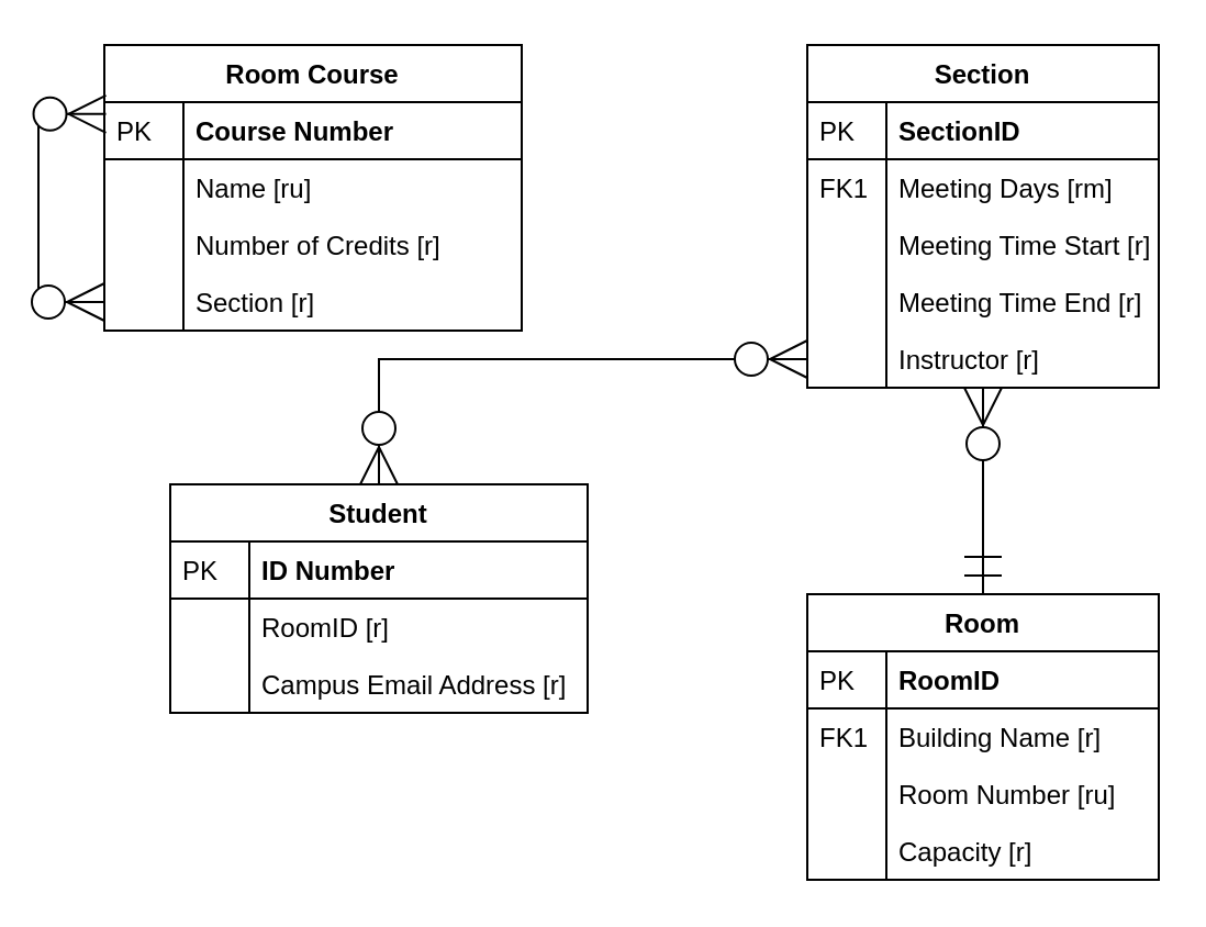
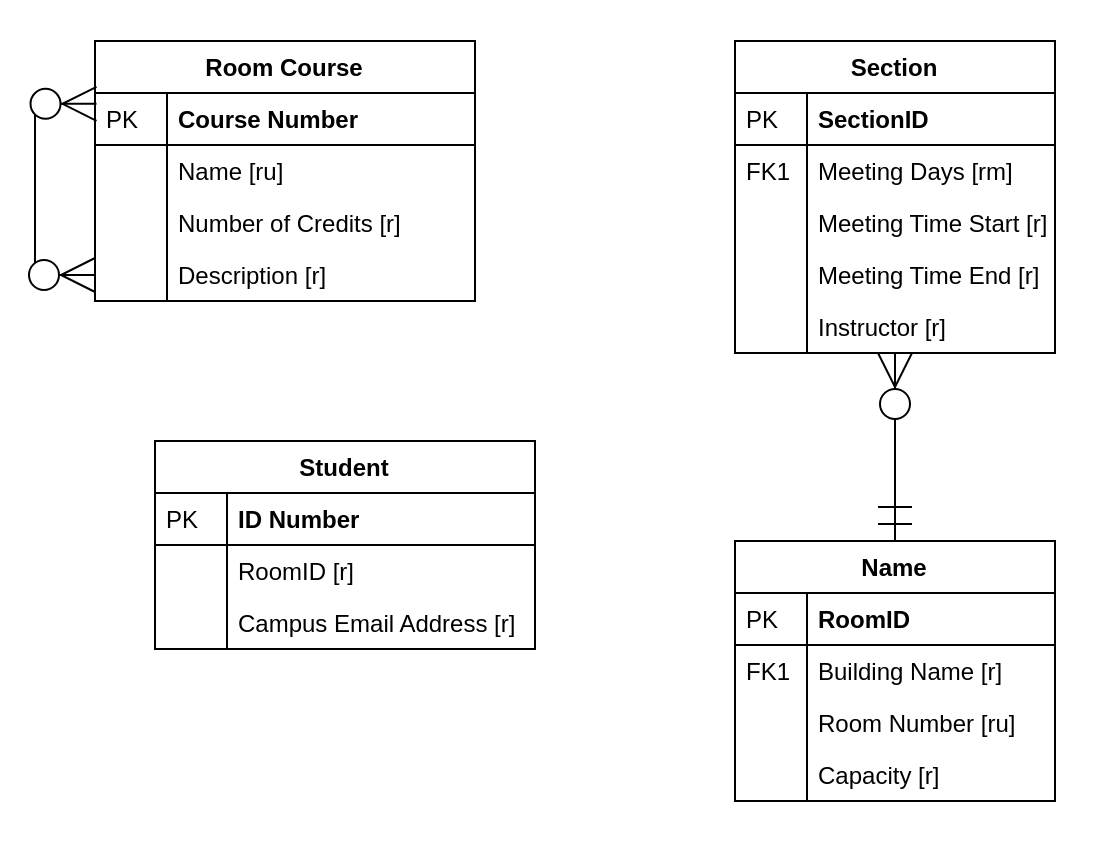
- <mxCell id="10" value="Section [r]" parent="2" style="shape=partialRectangle;top=0;left=0;right=0;bottom=0;align=left;verticalAlign=top;fillColor=none;spacingLeft=40;spacingRight=4;overflow=hidden;rotatable=0;points=[[0,0.5],[1,0.5]];portConstraint=eastwest;dropTarget=0;rounded=0;shadow=0;strokeWidth=1;" vertex="1"><mxGeometry as="geometry" y="104" width="190" height="26" /></mxCell>
+ <mxCell id="10" value="Description [r]" parent="2" style="shape=partialRectangle;top=0;left=0;right=0;bottom=0;align=left;verticalAlign=top;fillColor=none;spacingLeft=40;spacingRight=4;overflow=hidden;rotatable=0;points=[[0,0.5],[1,0.5]];portConstraint=eastwest;dropTarget=0;rounded=0;shadow=0;strokeWidth=1;" vertex="1"><mxGeometry as="geometry" y="104" width="190" height="26" /></mxCell>
- <mxCell id="33" parent="1" style="edgeStyle=orthogonalEdgeStyle;rounded=0;jumpSize=7;orthogonalLoop=1;jettySize=auto;html=1;entryX=0;entryY=0.5;entryDx=0;entryDy=0;startArrow=ERzeroToMany;startFill=1;startSize=15;endArrow=ERzeroToMany;endFill=1;endSize=15;" source="34" target="21" edge="1"><mxGeometry as="geometry" relative="1" /></mxCell>
- <mxCell id="23" value="Room" parent="1" style="swimlane;fontStyle=1;childLayout=stackLayout;horizontal=1;startSize=26;horizontalStack=0;resizeParent=1;resizeLast=0;collapsible=1;marginBottom=0;rounded=0;shadow=0;strokeWidth=1;" vertex="1"><mxGeometry as="geometry" x="340" y="270" width="160" height="130"><mxRectangle as="alternateBounds" x="260" y="270" width="160" height="26" /></mxGeometry></mxCell>
+ <mxCell id="23" value="Name" parent="1" style="swimlane;fontStyle=1;childLayout=stackLayout;horizontal=1;startSize=26;horizontalStack=0;resizeParent=1;resizeLast=0;collapsible=1;marginBottom=0;rounded=0;shadow=0;strokeWidth=1;" vertex="1"><mxGeometry as="geometry" x="340" y="270" width="160" height="130"><mxRectangle as="alternateBounds" x="260" y="270" width="160" height="26" /></mxGeometry></mxCell>
